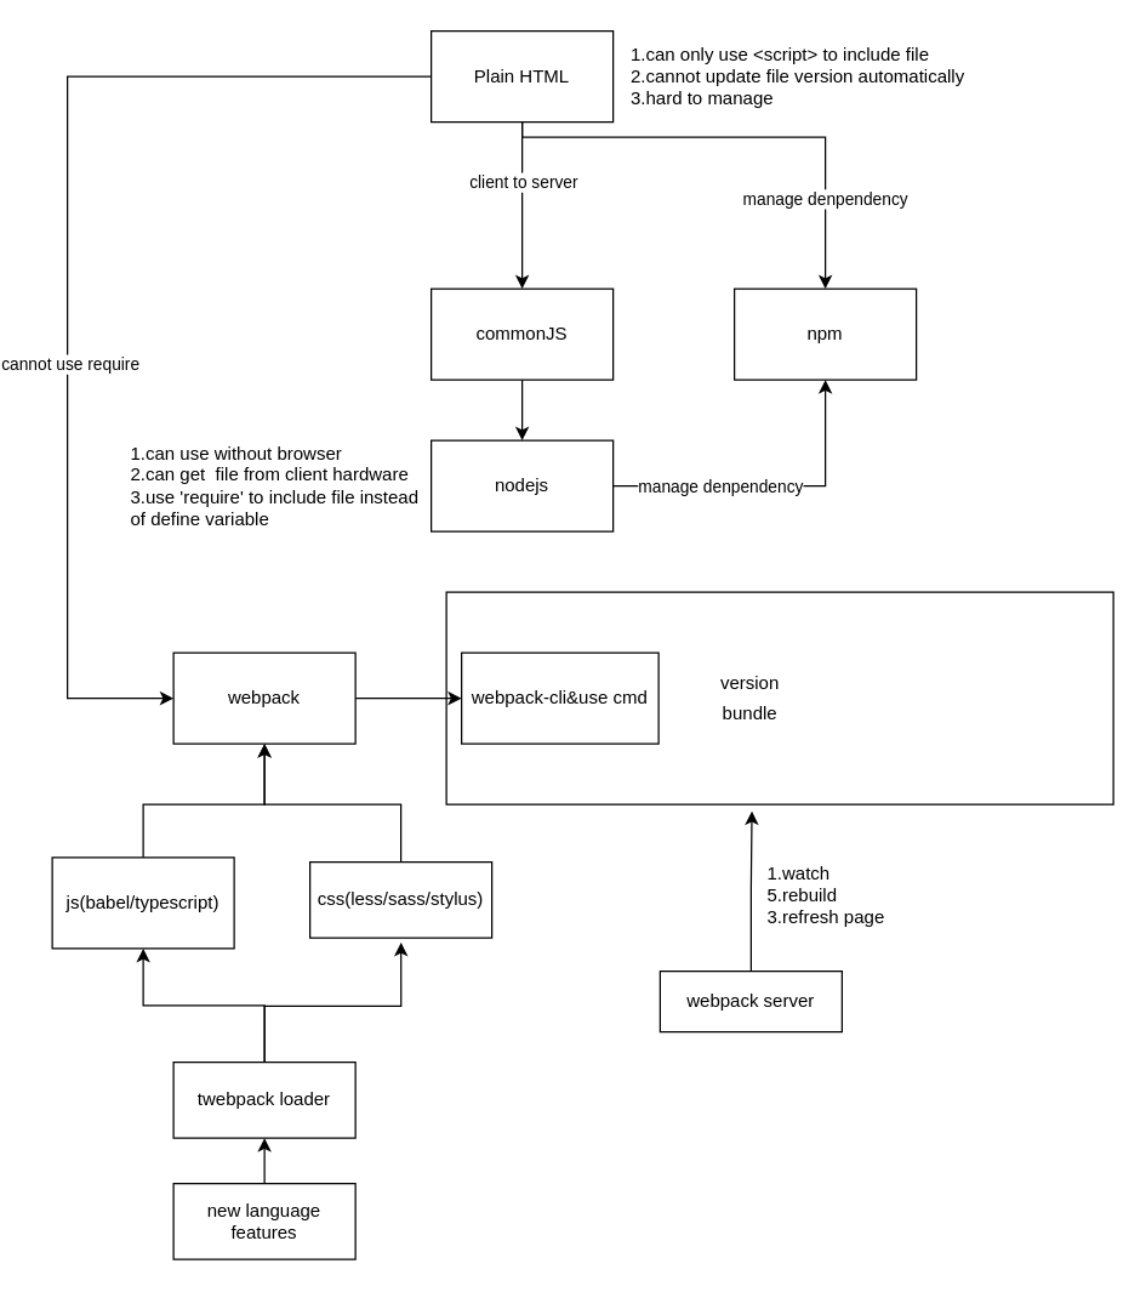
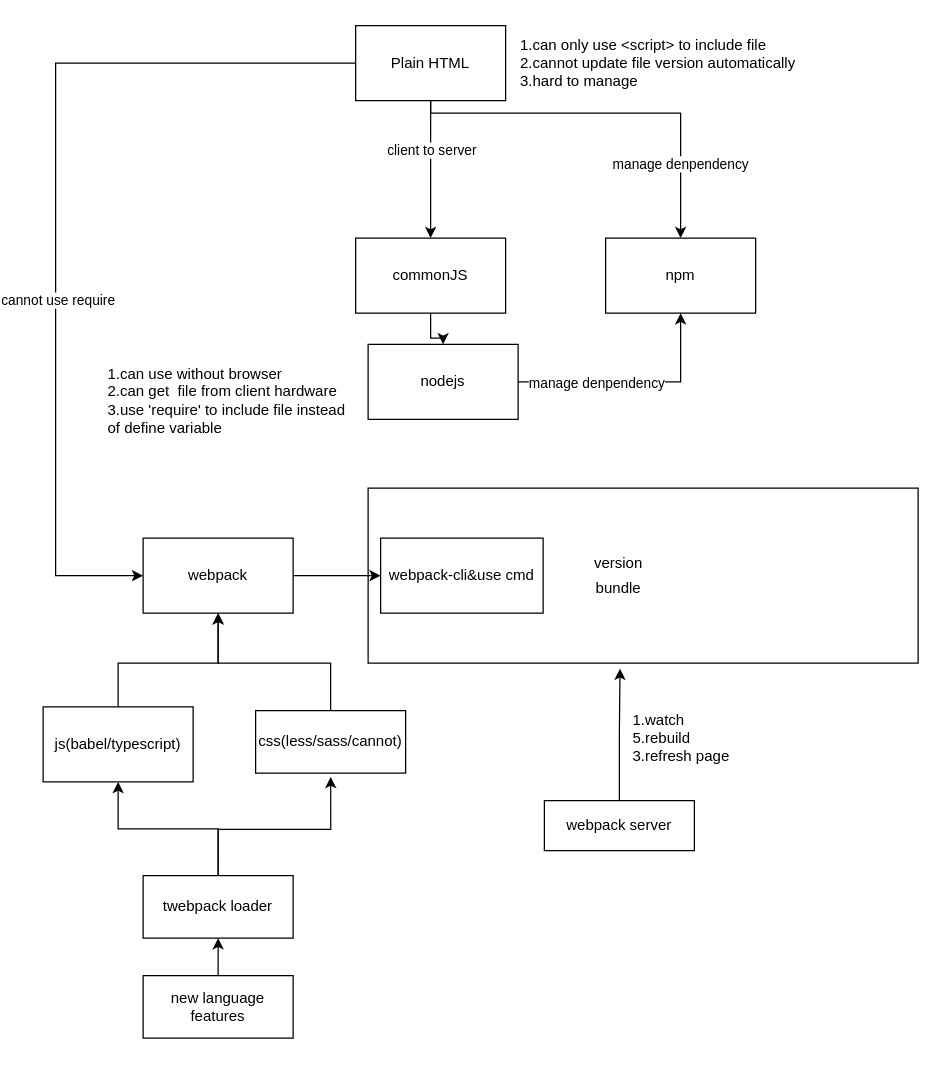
- <mxCell id="16" value="nodejs" style="whiteSpace=wrap;html=1;rounded=0;" vertex="1" parent="1"><mxGeometry x="270" y="290" width="120" height="60" as="geometry" /></mxCell>
+ <mxCell id="16" value="nodejs" style="whiteSpace=wrap;html=1;rounded=0;" vertex="1" parent="1"><mxGeometry x="280" y="275" width="120" height="60" as="geometry" /></mxCell>
- <mxCell id="28" value="css(less/sass/stylus)" style="whiteSpace=wrap;html=1;rounded=0;" vertex="1" parent="1"><mxGeometry x="190" y="568" width="120" height="50" as="geometry" /></mxCell>
+ <mxCell id="28" value="css(less/sass/cannot)" style="whiteSpace=wrap;html=1;rounded=0;" vertex="1" parent="1"><mxGeometry x="190" y="568" width="120" height="50" as="geometry" /></mxCell>
